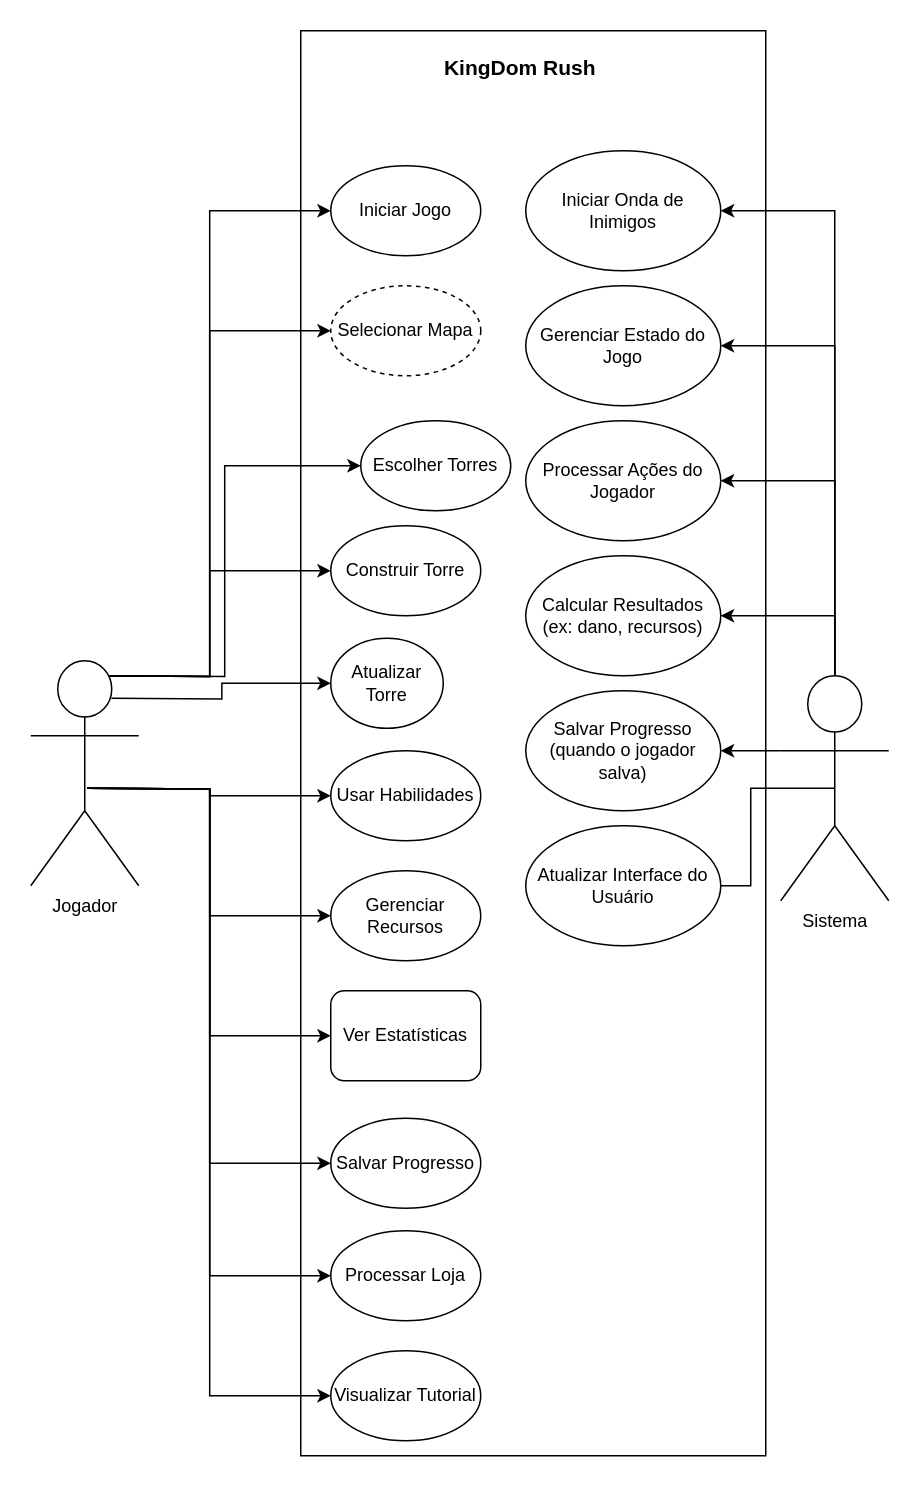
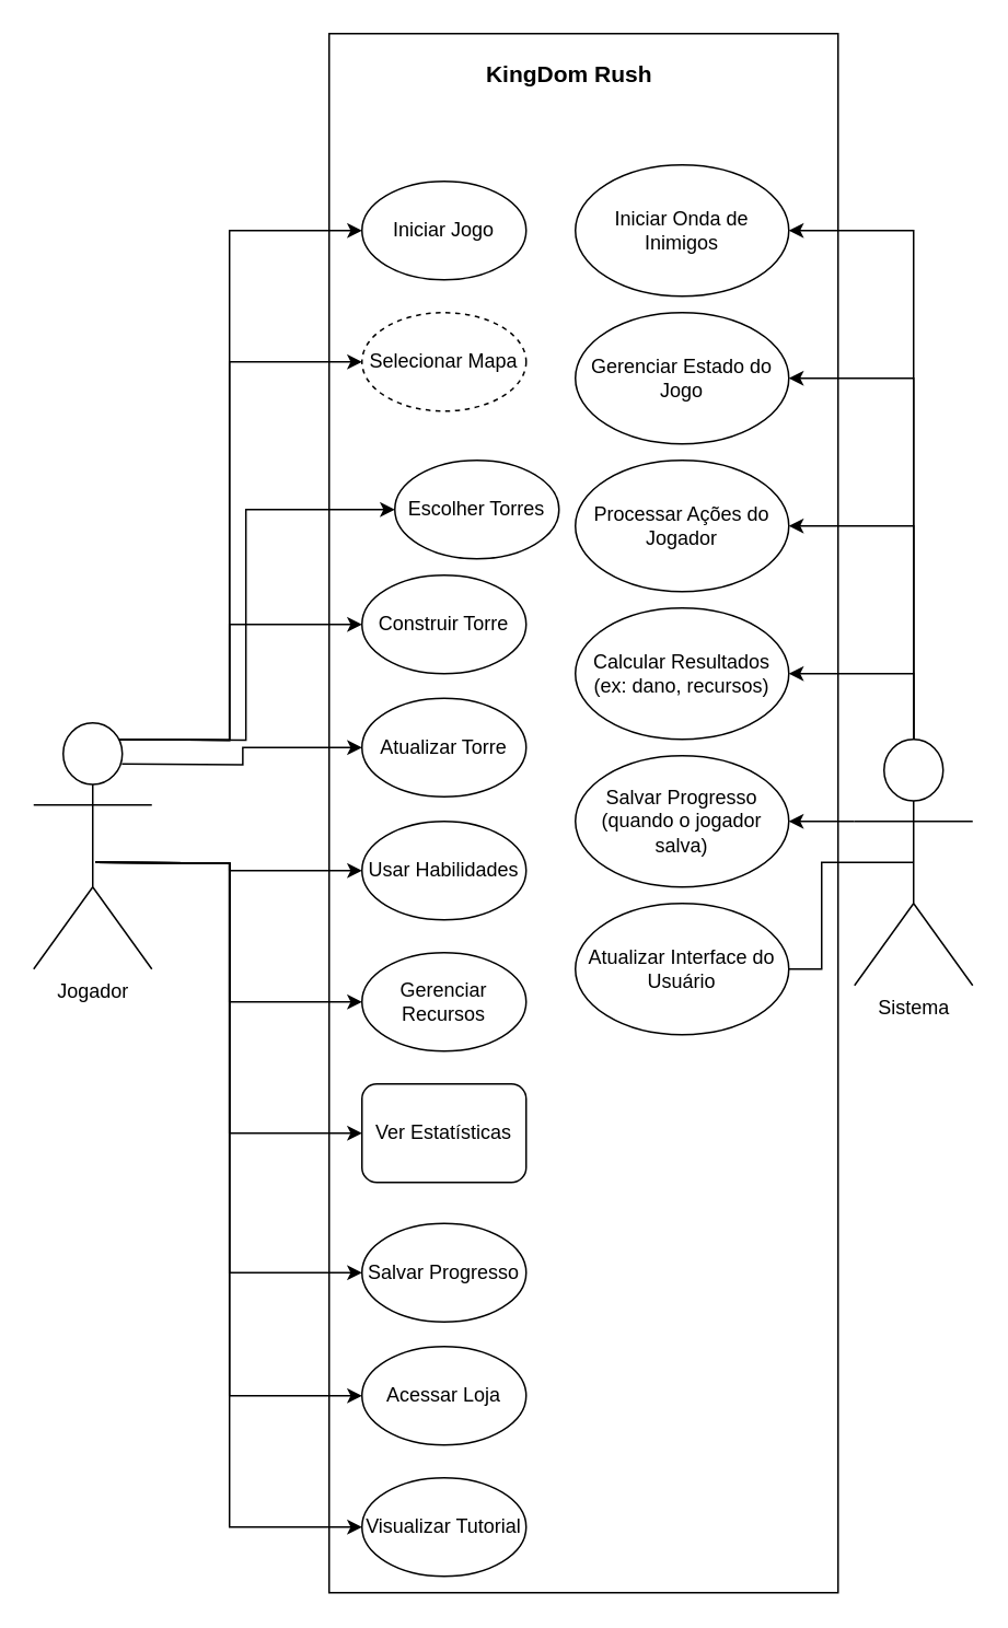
- <mxCell id="25" value="Atualizar Torre" style="ellipse;whiteSpace=wrap;html=1;" vertex="1" parent="1"><mxGeometry x="220" y="425" width="75" height="60" as="geometry" /></mxCell>
+ <mxCell id="25" value="Atualizar Torre" style="ellipse;whiteSpace=wrap;html=1;" vertex="1" parent="1"><mxGeometry x="220" y="425" width="100" height="60" as="geometry" /></mxCell>
- <mxCell id="31" value="Processar Loja" style="ellipse;whiteSpace=wrap;html=1;" vertex="1" parent="1"><mxGeometry x="220" y="820" width="100" height="60" as="geometry" /></mxCell>
+ <mxCell id="31" value="Acessar Loja" style="ellipse;whiteSpace=wrap;html=1;" vertex="1" parent="1"><mxGeometry x="220" y="820" width="100" height="60" as="geometry" /></mxCell>
